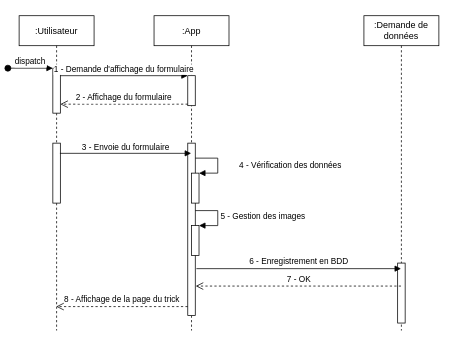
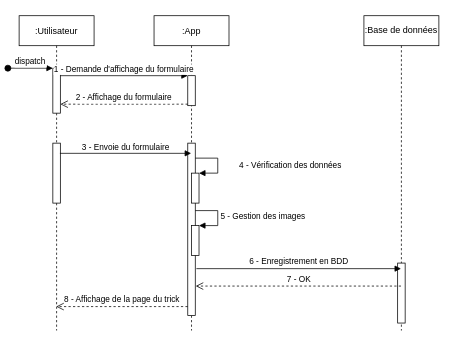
- <mxCell id="16" value=":Demande de données" style="shape=umlLifeline;perimeter=lifelinePerimeter;whiteSpace=wrap;html=1;container=1;collapsible=0;recursiveResize=0;outlineConnect=0;" parent="1" vertex="1"><mxGeometry x="480" y="20" width="100" height="420" as="geometry" /></mxCell>
+ <mxCell id="16" value=":Base de données" style="shape=umlLifeline;perimeter=lifelinePerimeter;whiteSpace=wrap;html=1;container=1;collapsible=0;recursiveResize=0;outlineConnect=0;" parent="1" vertex="1"><mxGeometry x="480" y="20" width="100" height="420" as="geometry" /></mxCell>
